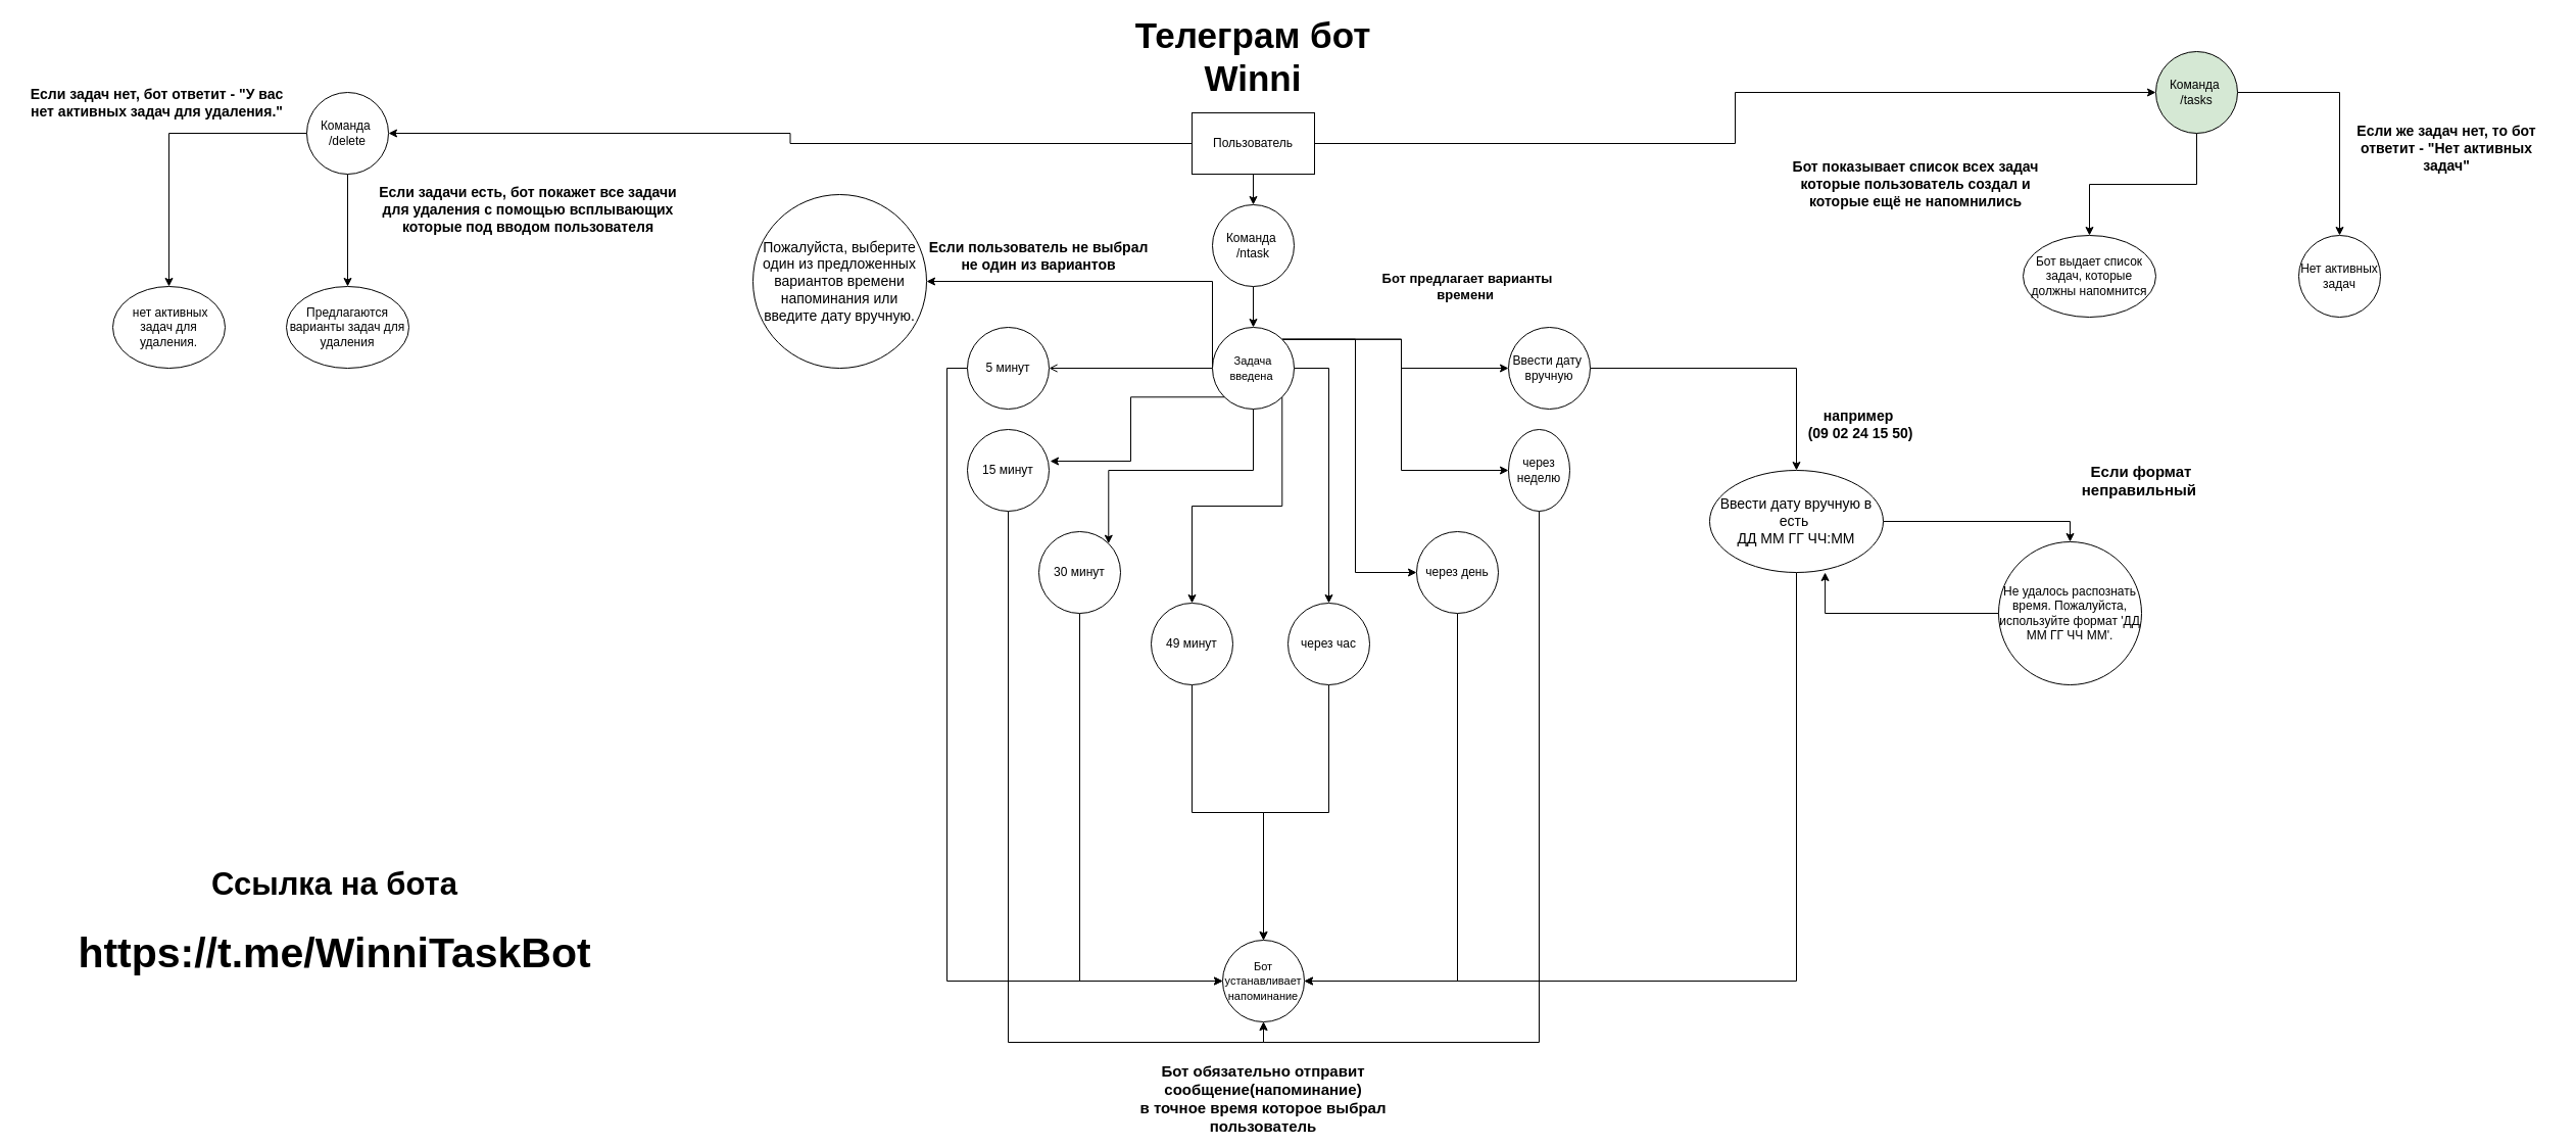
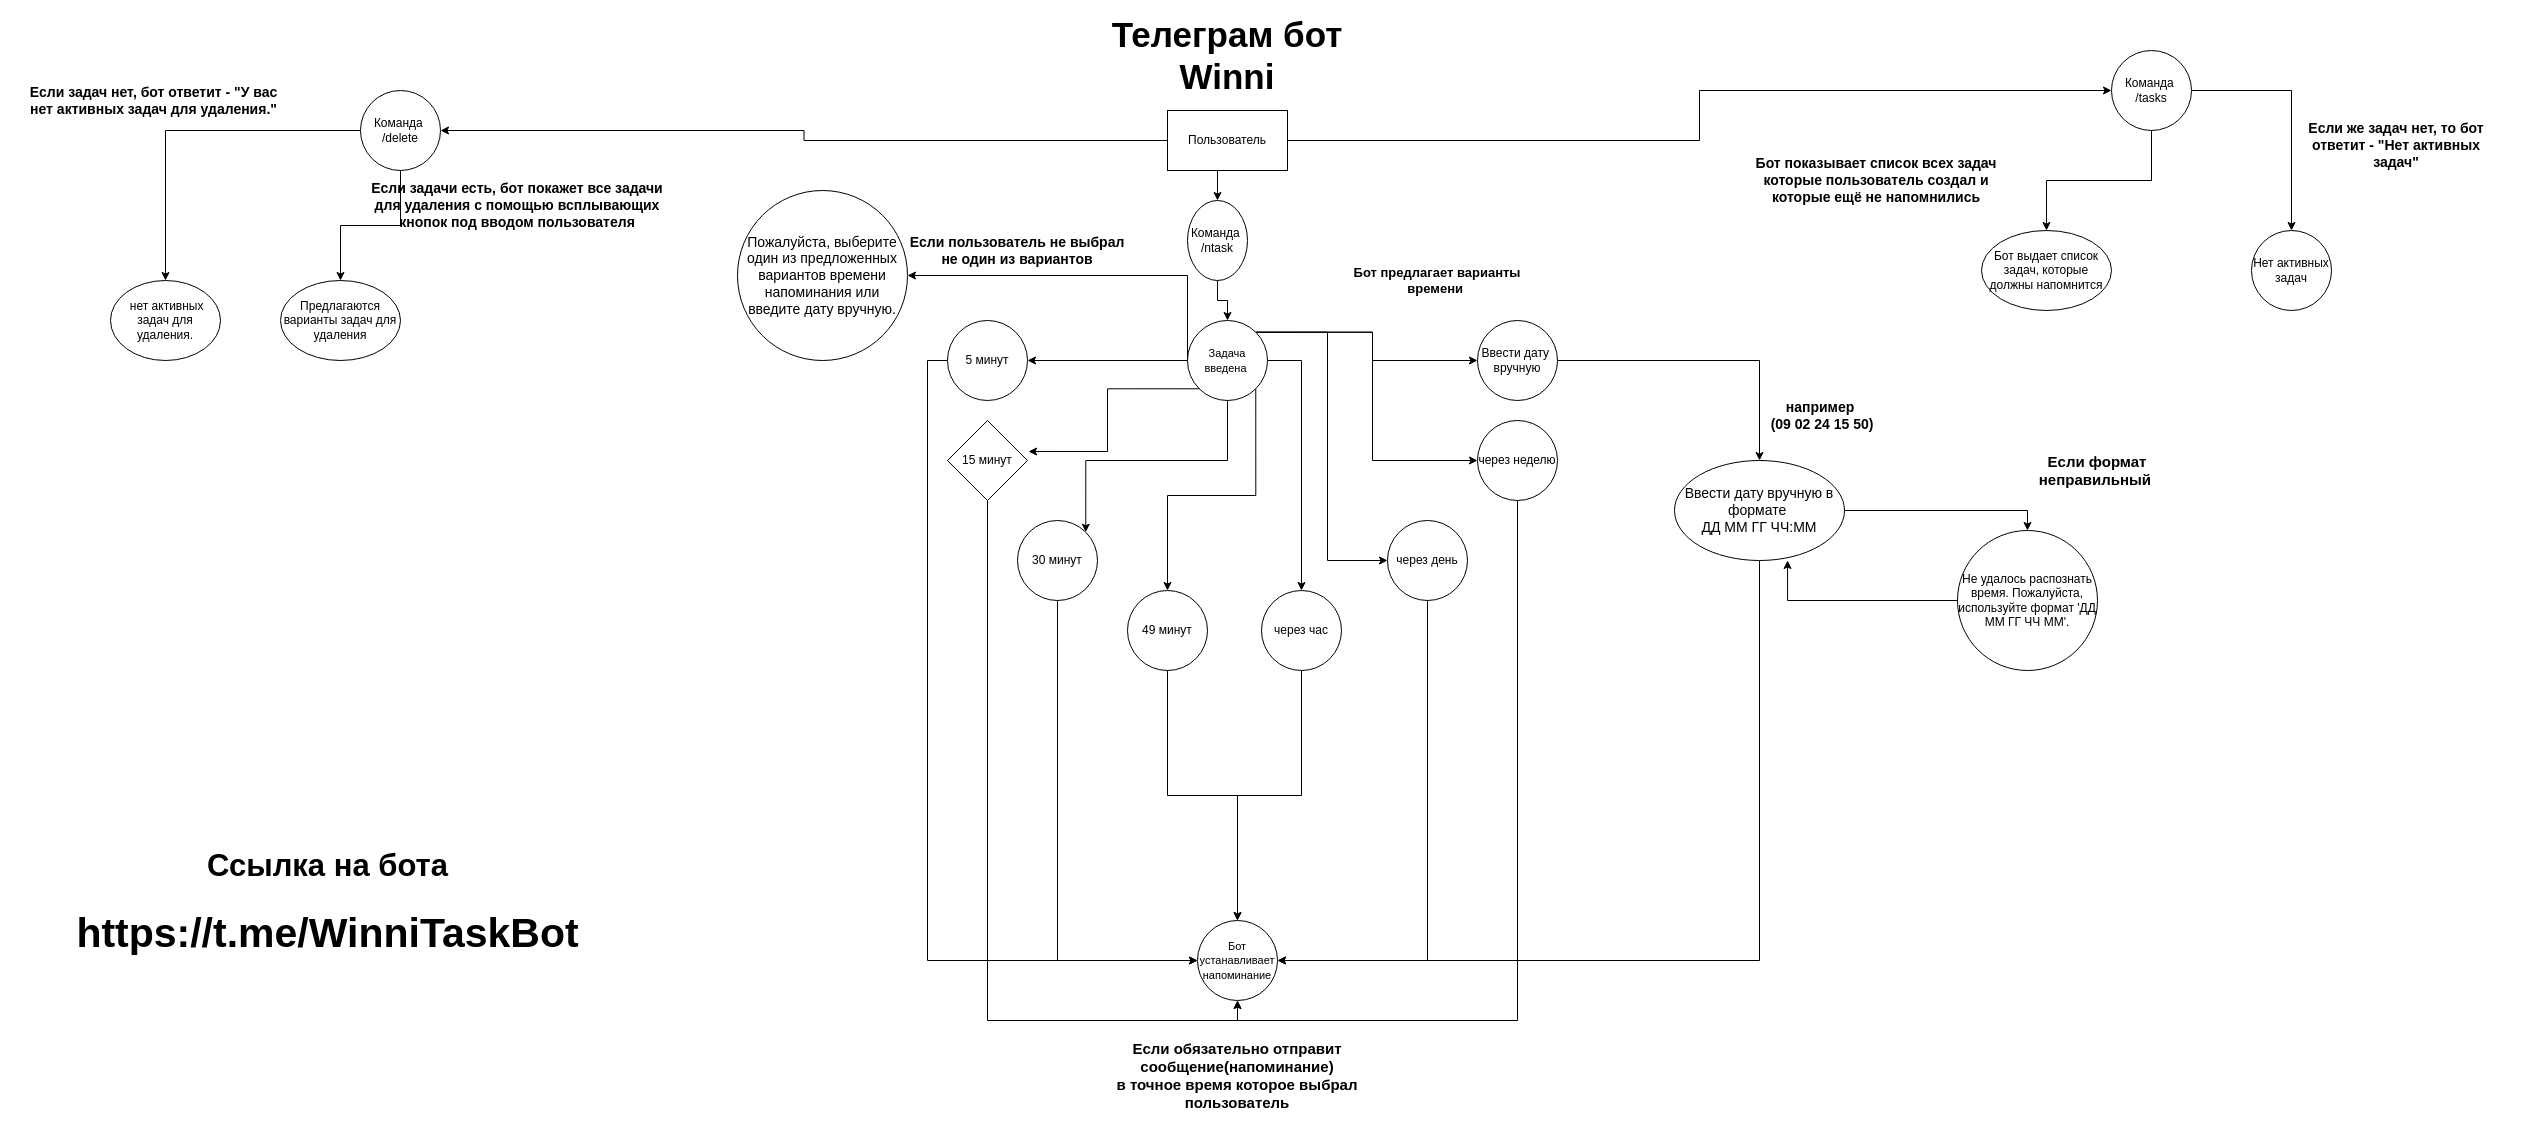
- <mxCell id="38" value="Команда&amp;nbsp;&lt;br&gt;/tasks" style="ellipse;whiteSpace=wrap;html=1;rounded=0;fillColor=#d5e8d4;" parent="1" vertex="1"><mxGeometry x="2111" y="50" width="80" height="80" as="geometry" /></mxCell>
+ <mxCell id="38" value="Команда&amp;nbsp;&lt;br&gt;/tasks" style="ellipse;whiteSpace=wrap;html=1;rounded=0;" parent="1" vertex="1"><mxGeometry x="2111" y="50" width="80" height="80" as="geometry" /></mxCell>
- <mxCell id="43" value="Команда&amp;nbsp;&lt;br&gt;/delete" style="ellipse;whiteSpace=wrap;html=1;rounded=0;" parent="1" vertex="1"><mxGeometry x="300" y="90" width="80" height="80" as="geometry" /></mxCell>
+ <mxCell id="43" value="Команда&amp;nbsp;&lt;br&gt;/delete" style="ellipse;whiteSpace=wrap;html=1;rounded=0;" parent="1" vertex="1"><mxGeometry x="360" y="90" width="80" height="80" as="geometry" /></mxCell>
- <mxCell id="49" value="&lt;font style=&quot;font-size: 14px;&quot;&gt;&lt;b&gt;Если задачи есть, бот покажет все задачи для удаления с помощью всплывающих которые под вводом пользователя&lt;/b&gt;&lt;/font&gt;" style="text;html=1;strokeColor=none;fillColor=none;align=center;verticalAlign=middle;whiteSpace=wrap;rounded=0;" parent="1" vertex="1"><mxGeometry x="367" y="180" width="300" height="50" as="geometry" /></mxCell>
+ <mxCell id="49" value="&lt;font style=&quot;font-size: 14px;&quot;&gt;&lt;b&gt;Если задачи есть, бот покажет все задачи для удаления с помощью всплывающих кнопок под вводом пользователя&lt;/b&gt;&lt;/font&gt;" style="text;html=1;strokeColor=none;fillColor=none;align=center;verticalAlign=middle;whiteSpace=wrap;rounded=0;" parent="1" vertex="1"><mxGeometry x="367" y="180" width="300" height="50" as="geometry" /></mxCell>
- <mxCell id="7" value="&lt;font style=&quot;vertical-align: inherit;&quot;&gt;&lt;font style=&quot;vertical-align: inherit;&quot;&gt;Команда&amp;nbsp;&lt;br&gt;/ntask&lt;br&gt;&lt;/font&gt;&lt;/font&gt;" style="ellipse;whiteSpace=wrap;html=1;aspect=fixed;" parent="1" vertex="1"><mxGeometry x="1187" y="200" width="80" height="80" as="geometry" /></mxCell>
+ <mxCell id="7" value="&lt;font style=&quot;vertical-align: inherit;&quot;&gt;&lt;font style=&quot;vertical-align: inherit;&quot;&gt;Команда&amp;nbsp;&lt;br&gt;/ntask&lt;br&gt;&lt;/font&gt;&lt;/font&gt;" style="ellipse;whiteSpace=wrap;html=1;aspect=fixed;" parent="1" vertex="1"><mxGeometry x="1187" y="200" width="60" height="80" as="geometry" /></mxCell>
- <mxCell id="8" style="edgeStyle=orthogonalEdgeStyle;rounded=0;orthogonalLoop=1;jettySize=auto;html=1;exitX=0;exitY=0.5;exitDx=0;exitDy=0;entryX=1;entryY=0.5;entryDx=0;entryDy=0;endArrow=open;" parent="1" source="16" target="18" edge="1"><mxGeometry relative="1" as="geometry" /></mxCell>
+ <mxCell id="8" style="edgeStyle=orthogonalEdgeStyle;rounded=0;orthogonalLoop=1;jettySize=auto;html=1;exitX=0;exitY=0.5;exitDx=0;exitDy=0;entryX=1;entryY=0.5;entryDx=0;entryDy=0;" parent="1" source="16" target="18" edge="1"><mxGeometry relative="1" as="geometry" /></mxCell>
- <mxCell id="20" value="&lt;font style=&quot;vertical-align: inherit;&quot;&gt;&lt;font style=&quot;vertical-align: inherit;&quot;&gt;15 минут&lt;/font&gt;&lt;/font&gt;" style="ellipse;whiteSpace=wrap;html=1;aspect=fixed;" parent="1" vertex="1"><mxGeometry x="947" y="420" width="80" height="80" as="geometry" /></mxCell>
+ <mxCell id="20" value="&lt;font style=&quot;vertical-align: inherit;&quot;&gt;&lt;font style=&quot;vertical-align: inherit;&quot;&gt;15 минут&lt;/font&gt;&lt;/font&gt;" style="rhombus;whiteSpace=wrap;html=1;aspect=fixed;" parent="1" vertex="1"><mxGeometry x="947" y="420" width="80" height="80" as="geometry" /></mxCell>
- <mxCell id="26" value="&lt;font style=&quot;vertical-align: inherit;&quot;&gt;&lt;font style=&quot;vertical-align: inherit;&quot;&gt;через неделю&lt;/font&gt;&lt;/font&gt;" style="ellipse;whiteSpace=wrap;html=1;aspect=fixed;" parent="1" vertex="1"><mxGeometry x="1477" y="420" width="60" height="80" as="geometry" /></mxCell>
+ <mxCell id="26" value="&lt;font style=&quot;vertical-align: inherit;&quot;&gt;&lt;font style=&quot;vertical-align: inherit;&quot;&gt;через неделю&lt;/font&gt;&lt;/font&gt;" style="ellipse;whiteSpace=wrap;html=1;aspect=fixed;" parent="1" vertex="1"><mxGeometry x="1477" y="420" width="80" height="80" as="geometry" /></mxCell>
- <mxCell id="53" value="&lt;font style=&quot;font-size: 14px;&quot;&gt;Ввести дату вручную в есть&amp;nbsp;&lt;br&gt;ДД ММ ГГ ЧЧ:ММ&lt;/font&gt;" style="ellipse;whiteSpace=wrap;html=1;" parent="1" vertex="1"><mxGeometry x="1674" y="460" width="170" height="100" as="geometry" /></mxCell>
+ <mxCell id="53" value="&lt;font style=&quot;font-size: 14px;&quot;&gt;Ввести дату вручную в формате&amp;nbsp;&lt;br&gt;ДД ММ ГГ ЧЧ:ММ&lt;/font&gt;" style="ellipse;whiteSpace=wrap;html=1;" parent="1" vertex="1"><mxGeometry x="1674" y="460" width="170" height="100" as="geometry" /></mxCell>
- <mxCell id="50" value="&lt;b style=&quot;font-size: 15px;&quot;&gt;Бот обязательно отправит сообщение(напоминание)&lt;br&gt;в точное время которое выбрал пользователь&lt;/b&gt;" style="text;html=1;strokeColor=none;fillColor=none;align=center;verticalAlign=middle;whiteSpace=wrap;rounded=0;" parent="1" vertex="1"><mxGeometry x="1072" y="1050" width="330" height="50" as="geometry" /></mxCell>
+ <mxCell id="50" value="&lt;b style=&quot;font-size: 15px;&quot;&gt;Если обязательно отправит сообщение(напоминание)&lt;br&gt;в точное время которое выбрал пользователь&lt;/b&gt;" style="text;html=1;strokeColor=none;fillColor=none;align=center;verticalAlign=middle;whiteSpace=wrap;rounded=0;" parent="1" vertex="1"><mxGeometry x="1072" y="1050" width="330" height="50" as="geometry" /></mxCell>
